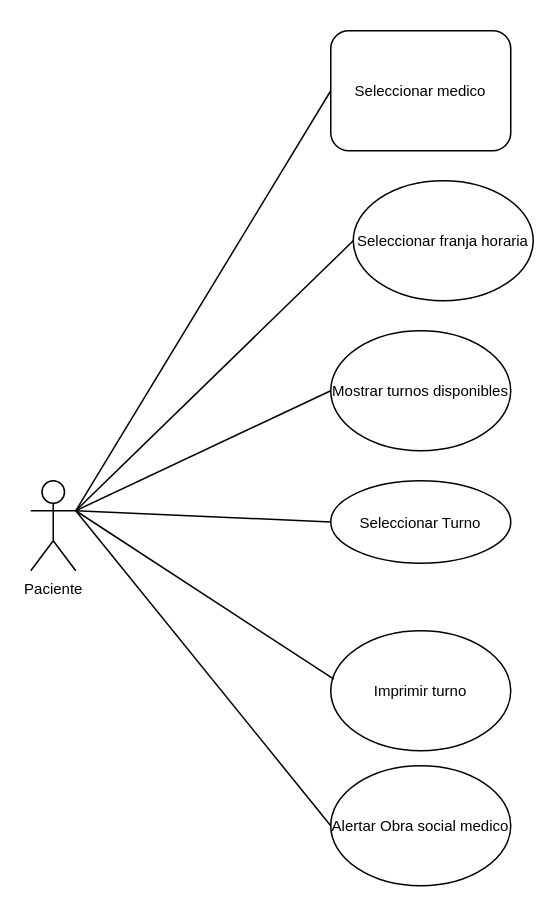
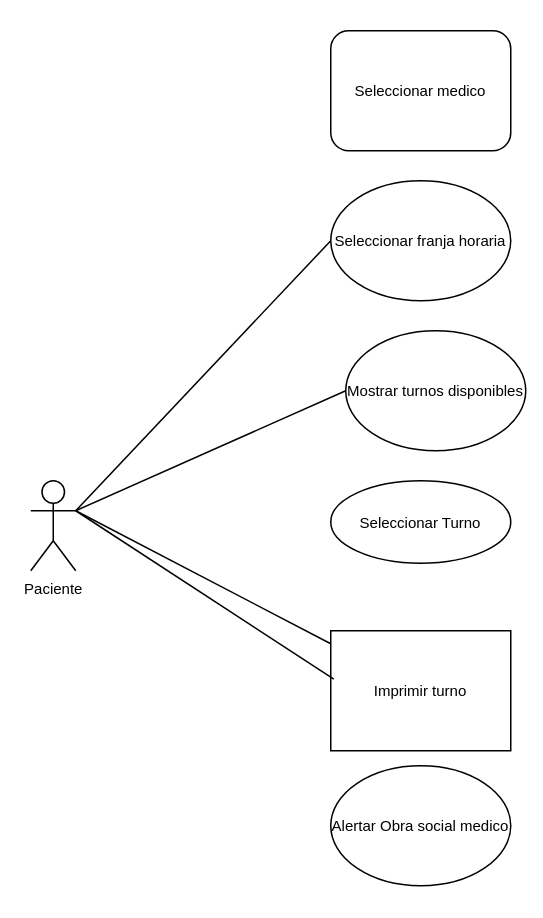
- <mxCell id="4" value="Seleccionar franja horaria" style="ellipse;whiteSpace=wrap;html=1;fontFamily=Helvetica;fontSize=10;" parent="1" vertex="1"><mxGeometry x="235" y="120" width="120" height="80" as="geometry" /></mxCell>
+ <mxCell id="4" value="Seleccionar franja horaria" style="ellipse;whiteSpace=wrap;html=1;fontFamily=Helvetica;fontSize=10;" parent="1" vertex="1"><mxGeometry x="220" y="120" width="120" height="80" as="geometry" /></mxCell>
- <mxCell id="8" value="" style="endArrow=none;html=1;rounded=0;entryX=0;entryY=0.5;entryDx=0;entryDy=0;exitX=1;exitY=0.333;exitDx=0;exitDy=0;exitPerimeter=0;" parent="1" target="3" edge="1" source="2"><mxGeometry width="50" height="50" relative="1" as="geometry"><mxPoint x="110" y="260" as="sourcePoint" /><mxPoint x="160" y="210" as="targetPoint" /></mxGeometry></mxCell>
+ <mxCell id="8" value="" style="endArrow=none;html=1;rounded=0;exitX=1;exitY=0.333;exitDx=0;exitDy=0;exitPerimeter=0;" parent="1" target="13" edge="1" source="2"><mxGeometry width="50" height="50" relative="1" as="geometry"><mxPoint x="110" y="260" as="sourcePoint" /><mxPoint x="160" y="210" as="targetPoint" /></mxGeometry></mxCell>
- <mxCell id="5" value="Mostrar turnos disponibles" style="ellipse;whiteSpace=wrap;html=1;fontFamily=Helvetica;fontSize=10;" parent="1" vertex="1"><mxGeometry x="220" y="220" width="120" height="80" as="geometry" /></mxCell>
+ <mxCell id="5" value="Mostrar turnos disponibles" style="ellipse;whiteSpace=wrap;html=1;fontFamily=Helvetica;fontSize=10;" parent="1" vertex="1"><mxGeometry x="230" y="220" width="120" height="80" as="geometry" /></mxCell>
- <mxCell id="11" value="" style="endArrow=none;html=1;rounded=0;entryX=0;entryY=0.5;entryDx=0;entryDy=0;exitX=1;exitY=0.333;exitDx=0;exitDy=0;exitPerimeter=0;" parent="1" source="2" target="6" edge="1"><mxGeometry width="50" height="50" relative="1" as="geometry"><mxPoint x="180" y="290" as="sourcePoint" /><mxPoint x="310" y="191.379" as="targetPoint" /></mxGeometry></mxCell>
- <mxCell id="12" value="" style="endArrow=none;html=1;rounded=0;entryX=0;entryY=0.5;entryDx=0;entryDy=0;exitX=1;exitY=0.333;exitDx=0;exitDy=0;exitPerimeter=0;" parent="1" source="2" target="7" edge="1"><mxGeometry width="50" height="50" relative="1" as="geometry"><mxPoint x="160" y="350" as="sourcePoint" /><mxPoint x="290" y="251.379" as="targetPoint" /></mxGeometry></mxCell>
- <mxCell id="13" value="Imprimir turno" style="ellipse;whiteSpace=wrap;html=1;fontFamily=Helvetica;fontSize=10;" parent="1" vertex="1"><mxGeometry x="220" y="420" width="120" height="80" as="geometry" /></mxCell>
+ <mxCell id="13" value="Imprimir turno" style="whiteSpace=wrap;html=1;fontFamily=Helvetica;fontSize=10;rounded=0;" parent="1" vertex="1"><mxGeometry x="220" y="420" width="120" height="80" as="geometry" /></mxCell>
